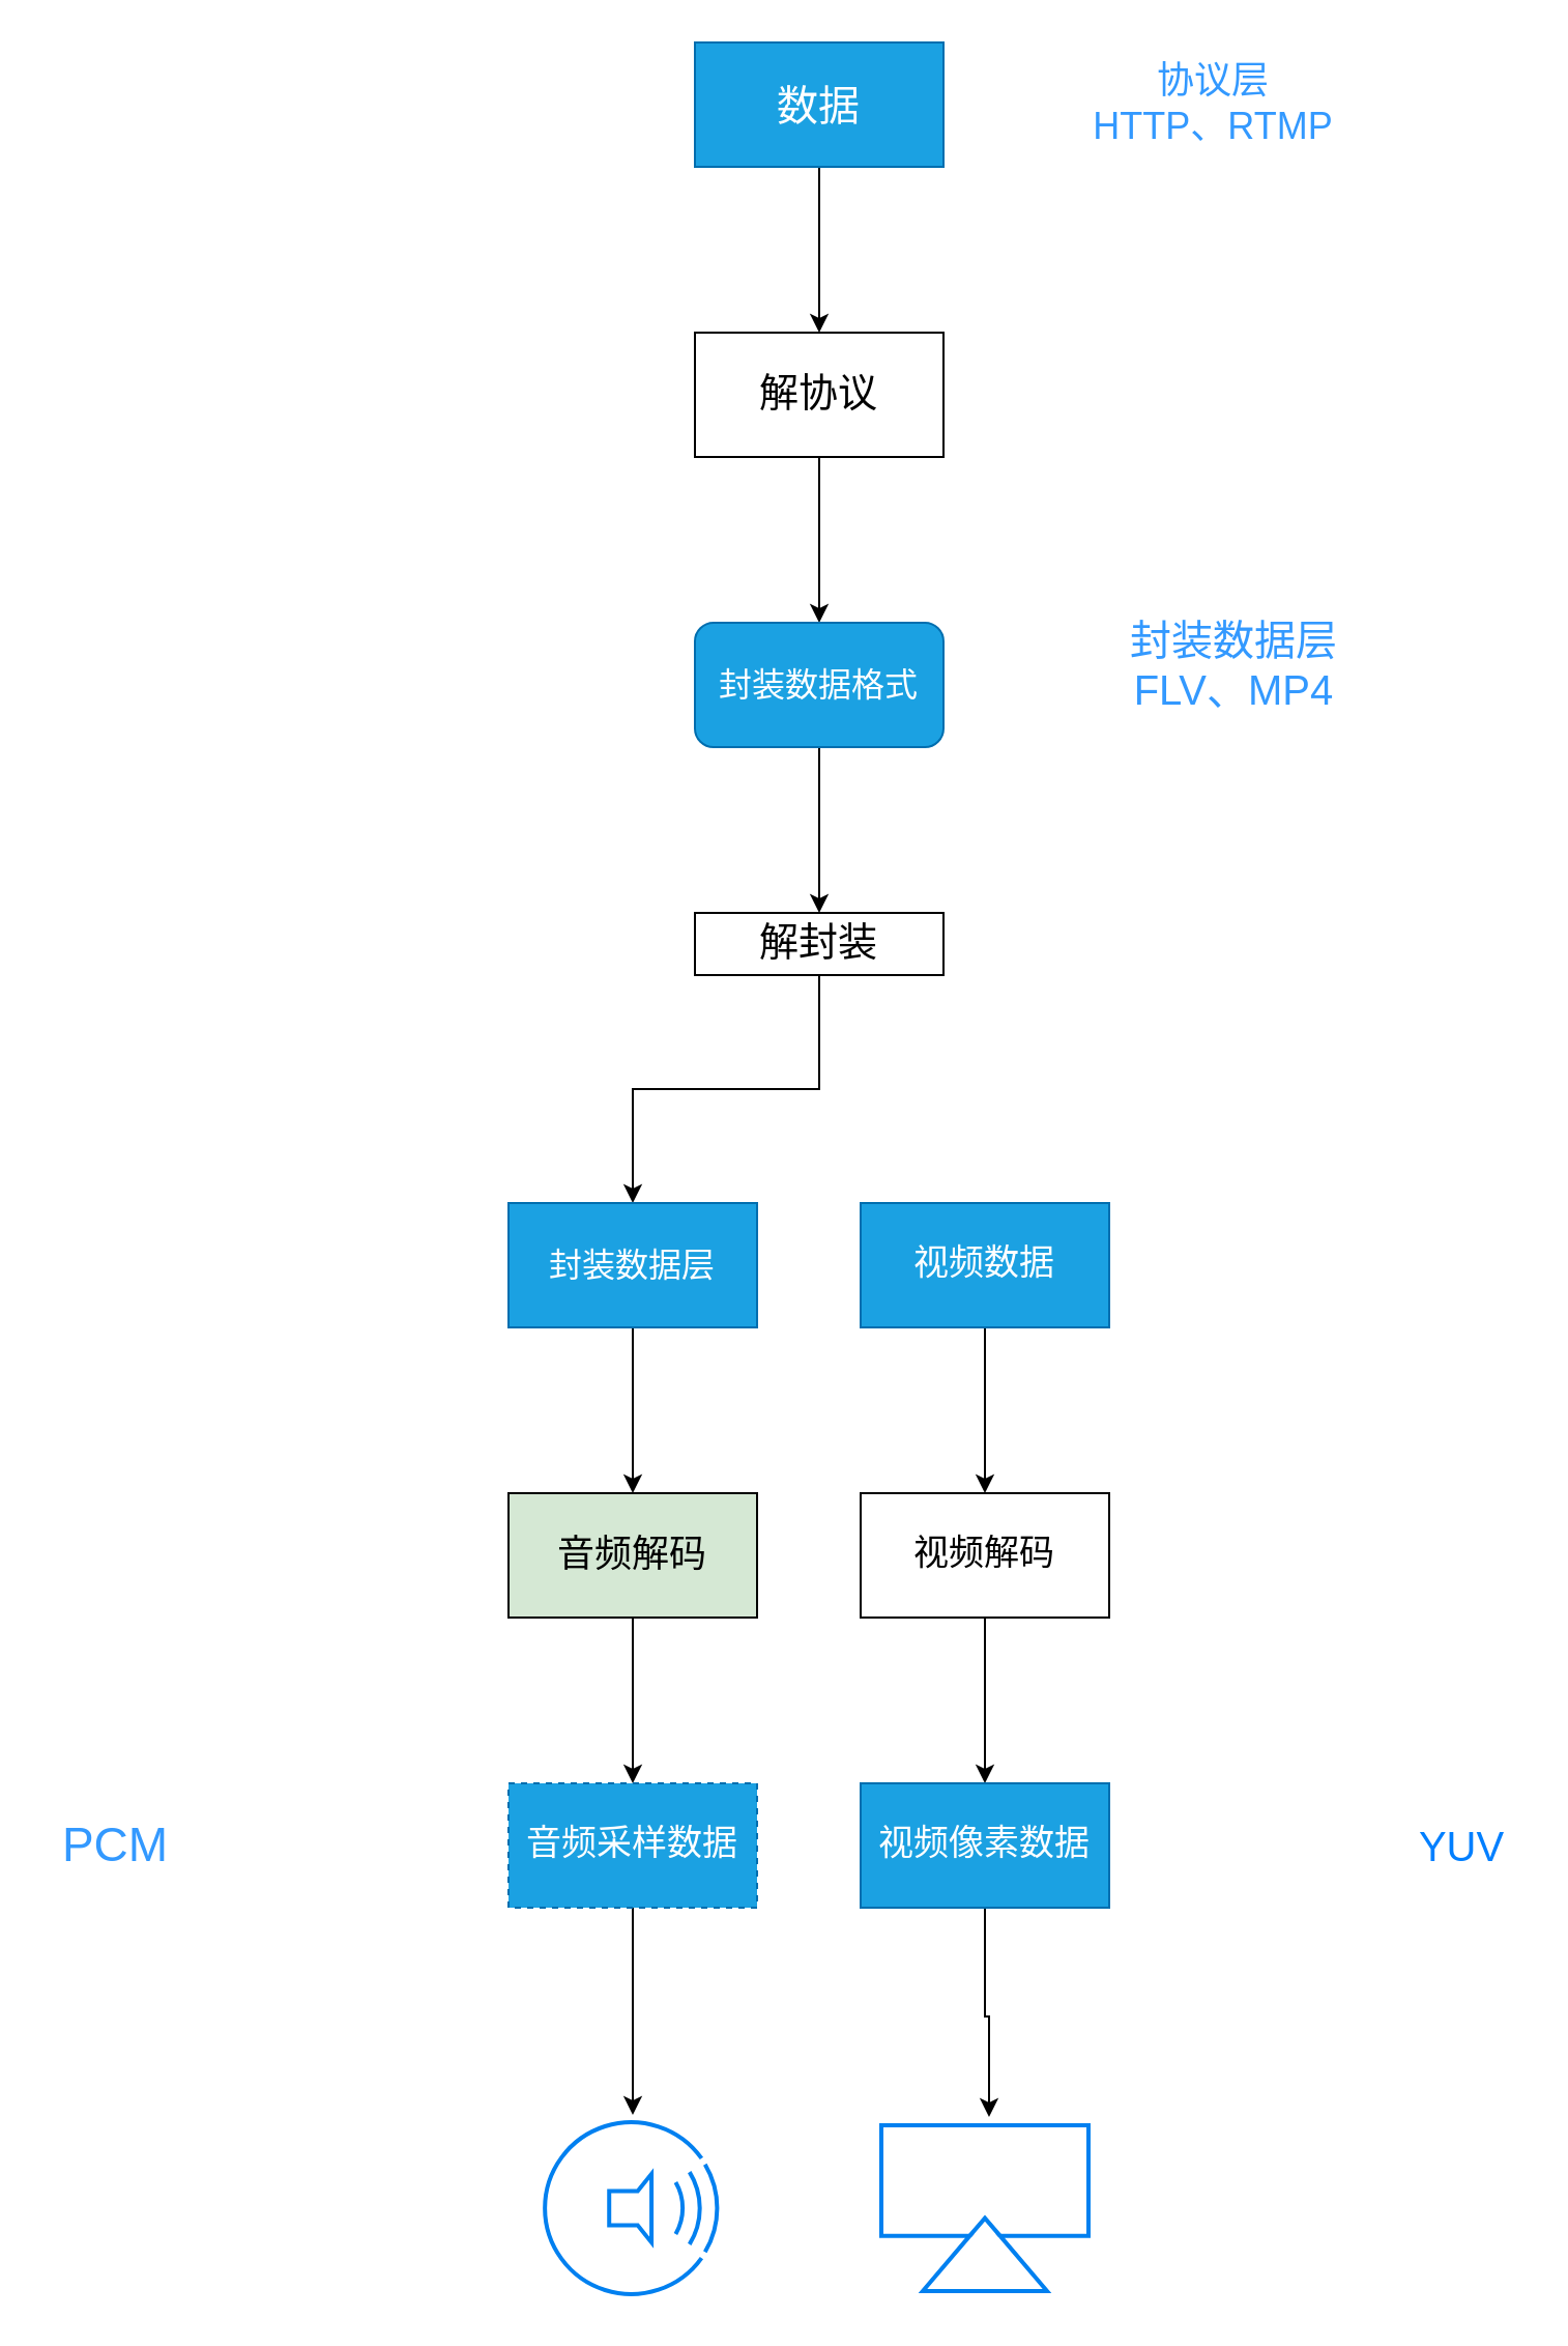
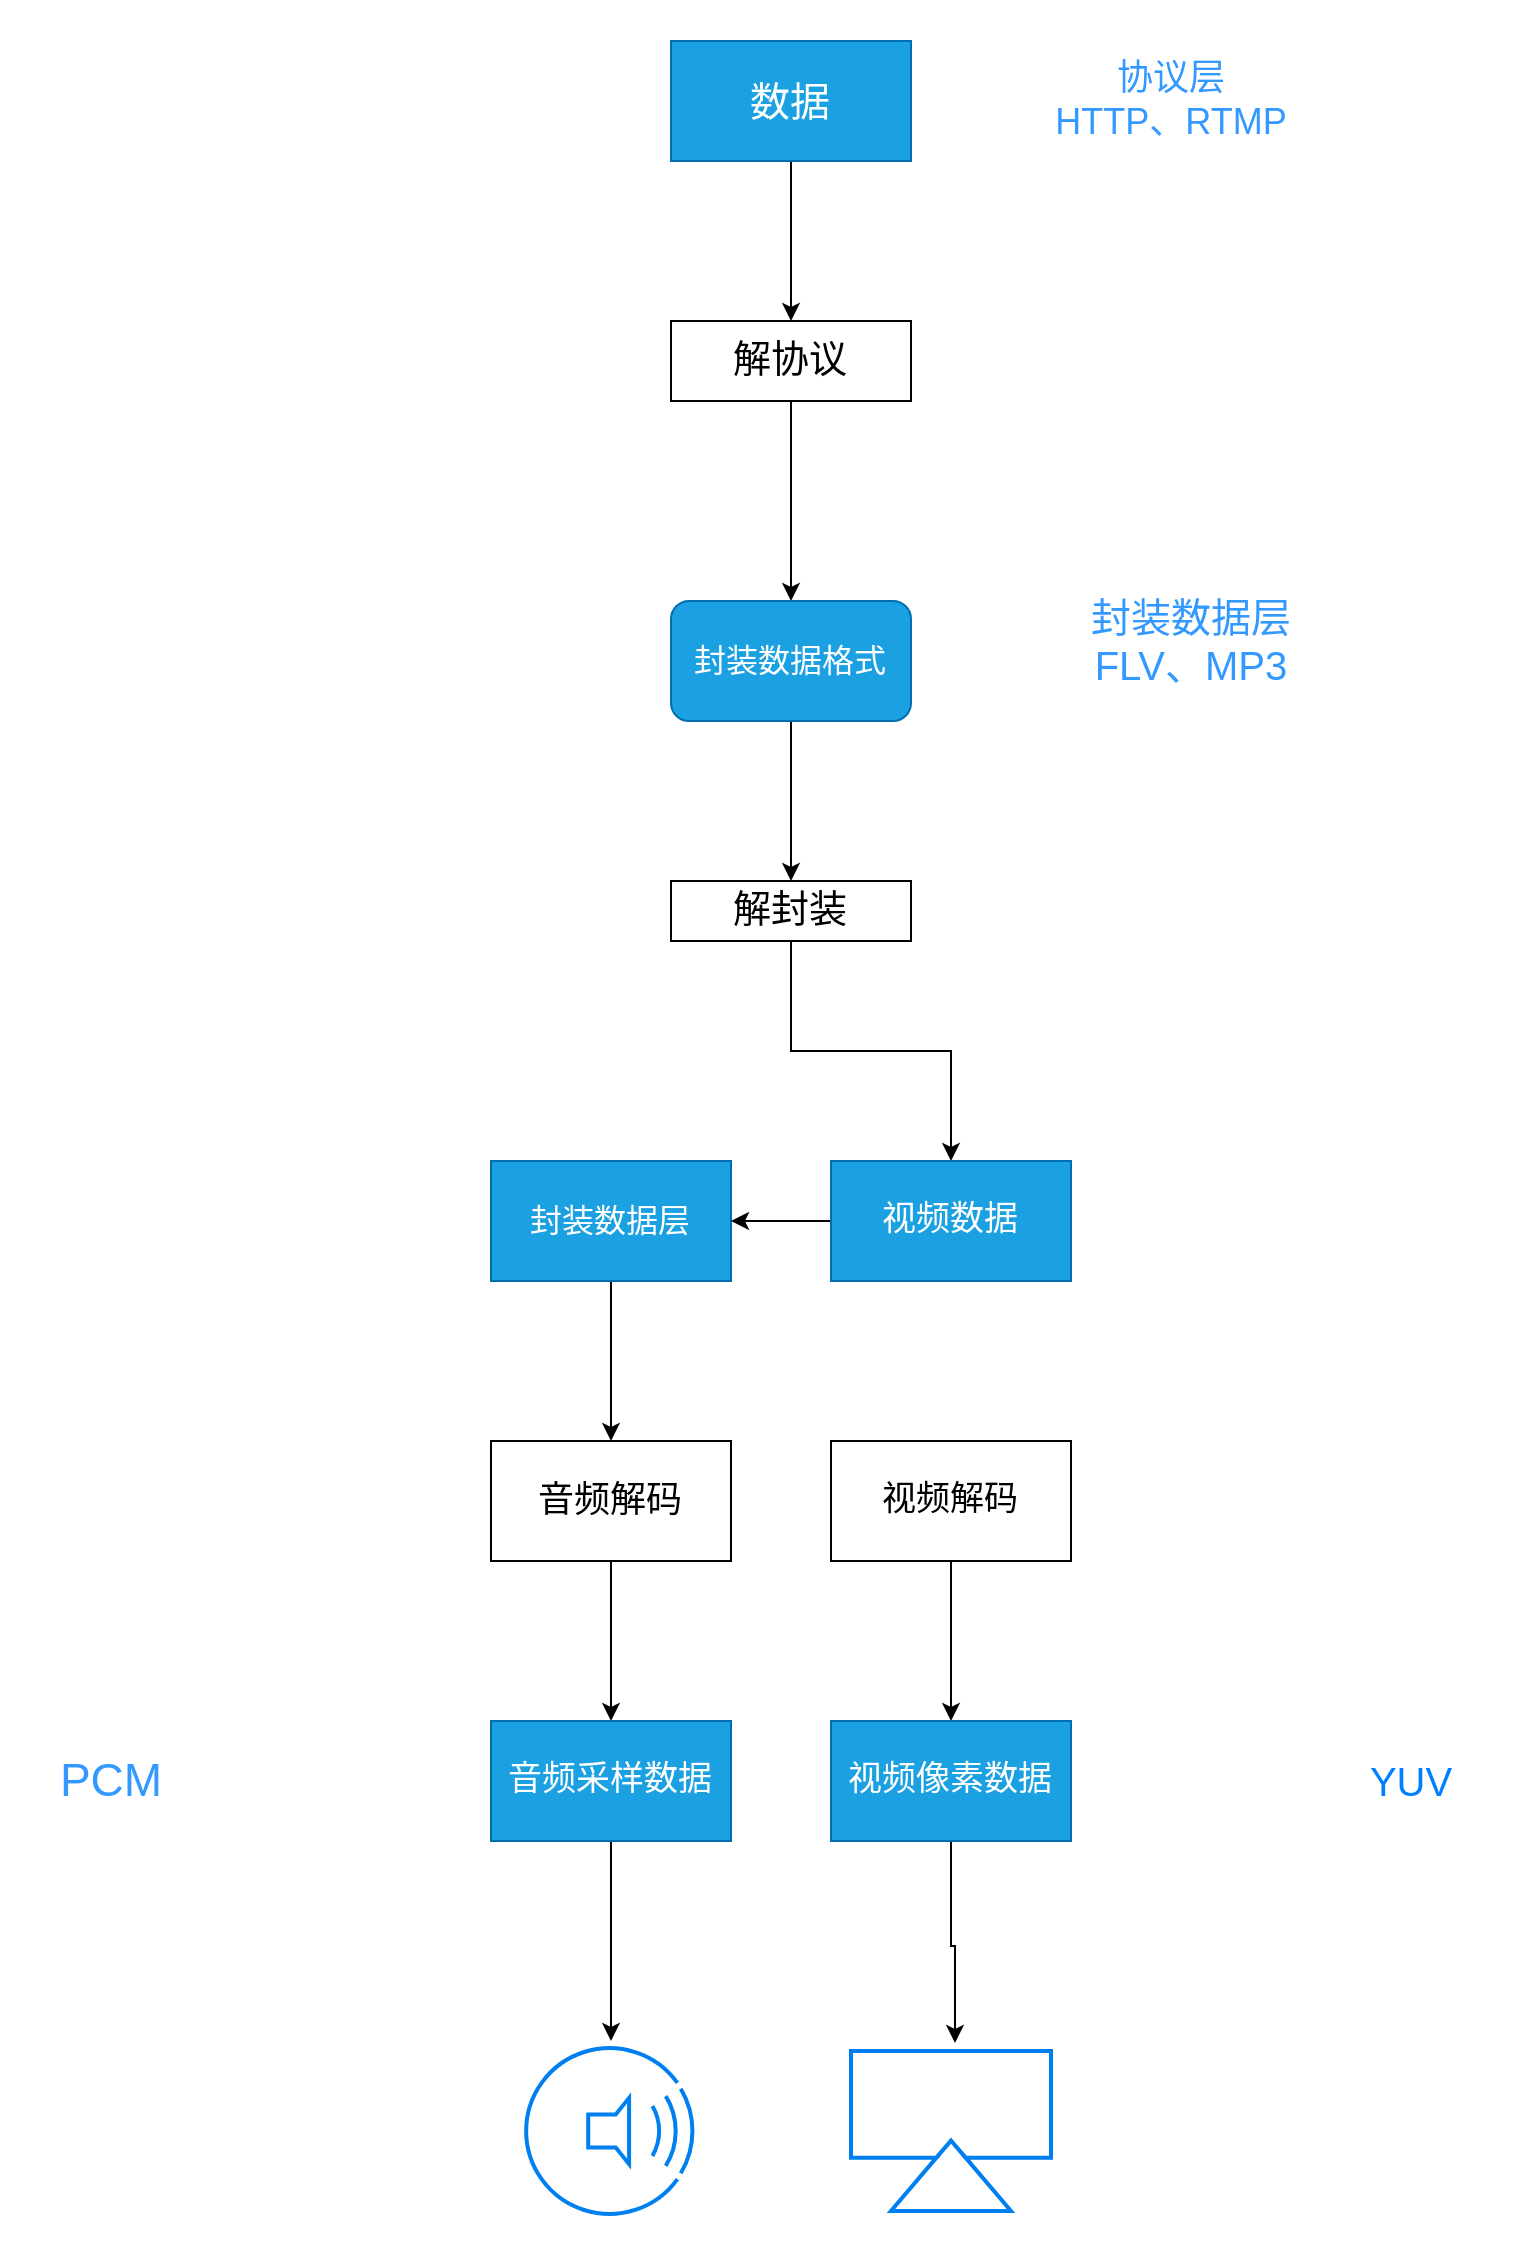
- <mxCell id="5" value="解协议" style="rounded=0;whiteSpace=wrap;html=1;fontSize=19;" vertex="1" parent="1"><mxGeometry x="335" y="160" width="120" height="60" as="geometry" /></mxCell>
+ <mxCell id="5" value="解协议" style="rounded=0;whiteSpace=wrap;html=1;fontSize=19;" vertex="1" parent="1"><mxGeometry x="335" y="160" width="120" height="40" as="geometry" /></mxCell>
- <mxCell id="26" value="&lt;font color=&quot;#3399ff&quot;&gt;封装数据层&lt;br&gt;FLV、MP4&lt;/font&gt;" style="text;html=1;align=center;verticalAlign=middle;resizable=0;points=[];autosize=1;fontSize=20;fontColor=#0000FF;" vertex="1" parent="1"><mxGeometry x="535" y="295" width="120" height="50" as="geometry" /></mxCell>
+ <mxCell id="26" value="&lt;font color=&quot;#3399ff&quot;&gt;封装数据层&lt;br&gt;FLV、MP3&lt;/font&gt;" style="text;html=1;align=center;verticalAlign=middle;resizable=0;points=[];autosize=1;fontSize=20;fontColor=#0000FF;" vertex="1" parent="1"><mxGeometry x="535" y="295" width="120" height="50" as="geometry" /></mxCell>
- <mxCell id="8" value="" style="edgeStyle=orthogonalEdgeStyle;rounded=0;orthogonalLoop=1;jettySize=auto;html=1;" edge="1" parent="1" source="10" target="12"><mxGeometry relative="1" as="geometry" /></mxCell>
+ <mxCell id="9" value="" style="edgeStyle=orthogonalEdgeStyle;rounded=0;orthogonalLoop=1;jettySize=auto;html=1;" edge="1" parent="1" source="10" target="14"><mxGeometry relative="1" as="geometry" /></mxCell>
- <mxCell id="13" value="" style="edgeStyle=orthogonalEdgeStyle;rounded=0;orthogonalLoop=1;jettySize=auto;html=1;" edge="1" parent="1" source="14" target="18"><mxGeometry relative="1" as="geometry" /></mxCell>
+ <mxCell id="13" value="" style="edgeStyle=orthogonalEdgeStyle;rounded=0;orthogonalLoop=1;jettySize=auto;html=1;" edge="1" parent="1" source="14" target="12"><mxGeometry relative="1" as="geometry" /></mxCell>
- <mxCell id="16" value="音频解码" style="rounded=0;whiteSpace=wrap;html=1;fontSize=18;fillColor=#d5e8d4;" vertex="1" parent="1"><mxGeometry x="245" y="720" width="120" height="60" as="geometry" /></mxCell>
+ <mxCell id="16" value="音频解码" style="rounded=0;whiteSpace=wrap;html=1;fontSize=18;" vertex="1" parent="1"><mxGeometry x="245" y="720" width="120" height="60" as="geometry" /></mxCell>
- <mxCell id="20" value="音频采样数据" style="rounded=0;whiteSpace=wrap;html=1;fillColor=#1ba1e2;strokeColor=#006EAF;fontColor=#ffffff;fontSize=17;dashed=1;" vertex="1" parent="1"><mxGeometry x="245" y="860" width="120" height="60" as="geometry" /></mxCell>
+ <mxCell id="20" value="音频采样数据" style="rounded=0;whiteSpace=wrap;html=1;fillColor=#1ba1e2;strokeColor=#006EAF;fontColor=#ffffff;fontSize=17;" vertex="1" parent="1"><mxGeometry x="245" y="860" width="120" height="60" as="geometry" /></mxCell>
